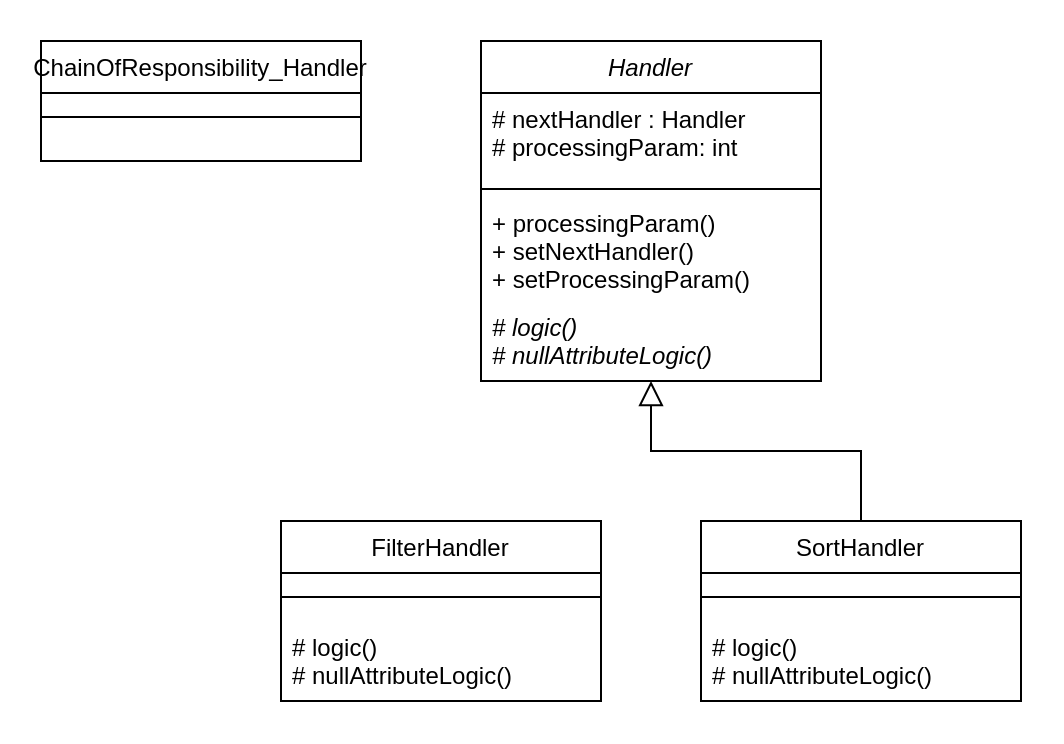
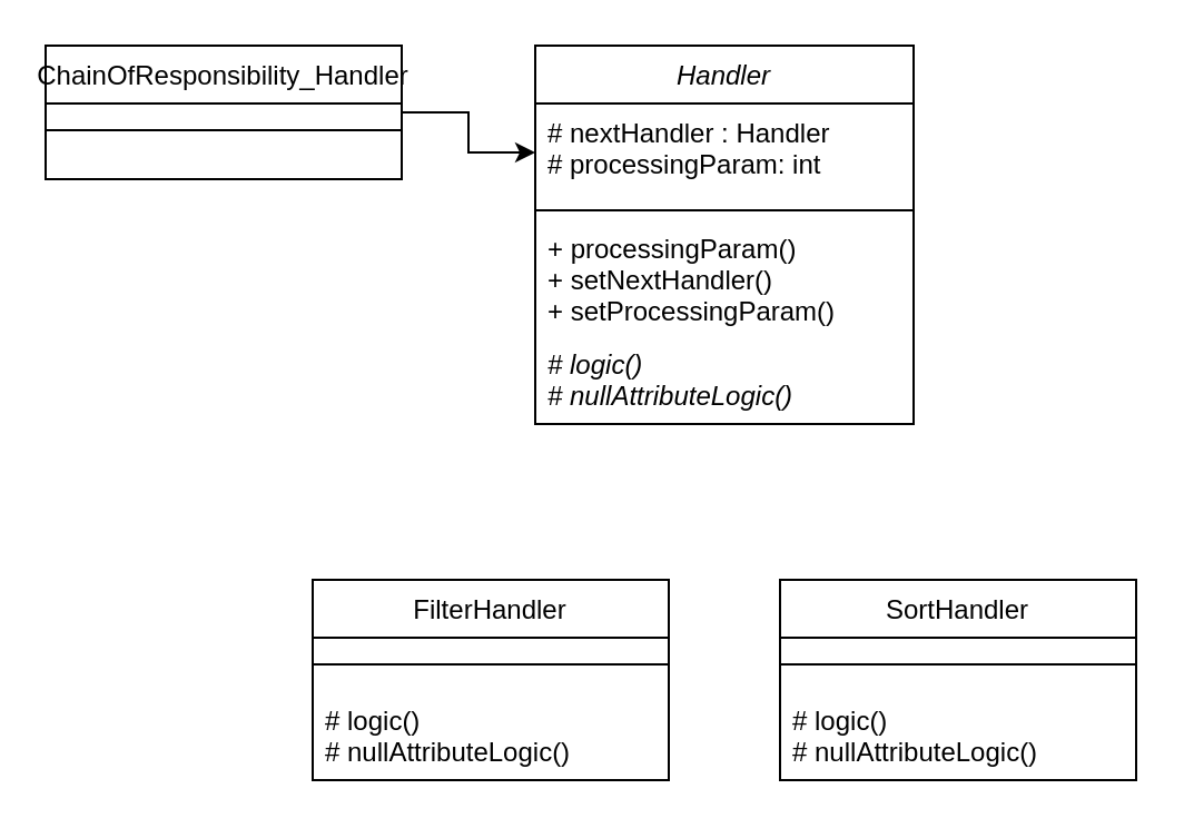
+ <mxCell id="14" style="edgeStyle=orthogonalEdgeStyle;rounded=0;orthogonalLoop=1;jettySize=auto;html=1;entryX=0;entryY=0.5;entryDx=0;entryDy=0;" parent="1" source="15" target="3" edge="1"><mxGeometry relative="1" as="geometry" /></mxCell>
- <mxCell id="13" value="" style="endArrow=block;endSize=10;endFill=0;shadow=0;strokeWidth=1;rounded=0;edgeStyle=elbowEdgeStyle;elbow=vertical;" parent="1" source="10" target="2" edge="1"><mxGeometry width="160" relative="1" as="geometry"><mxPoint x="230" y="273" as="sourcePoint" /><mxPoint x="330" y="171" as="targetPoint" /></mxGeometry></mxCell>
